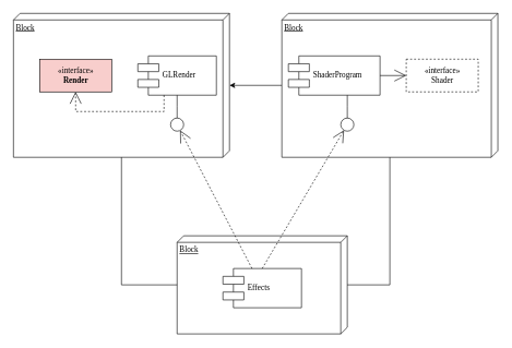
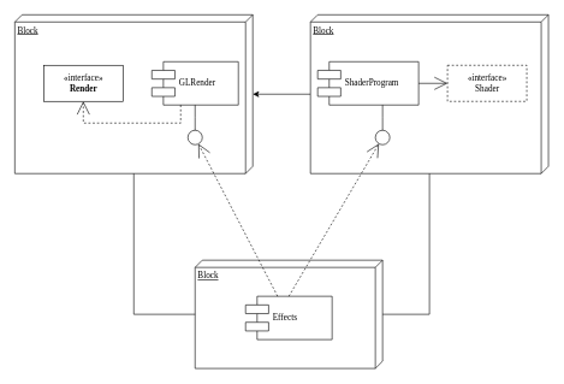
- <mxCell id="6" value="&lt;div&gt;«interface»&lt;b&gt;&lt;br&gt;&lt;/b&gt;&lt;/div&gt;&lt;div&gt;&lt;b&gt;Render&lt;/b&gt;&lt;/div&gt;" style="html=1;rounded=0;shadow=0;comic=0;labelBackgroundColor=none;strokeWidth=1;fontFamily=Verdana;fontSize=12;align=center;fillColor=#f8cecc;" parent="1" vertex="1"><mxGeometry x="60" y="90" width="110" height="50" as="geometry" /></mxCell>
+ <mxCell id="6" value="&lt;div&gt;«interface»&lt;b&gt;&lt;br&gt;&lt;/b&gt;&lt;/div&gt;&lt;div&gt;&lt;b&gt;Render&lt;/b&gt;&lt;/div&gt;" style="html=1;rounded=0;shadow=0;comic=0;labelBackgroundColor=none;strokeWidth=1;fontFamily=Verdana;fontSize=12;align=center;" parent="1" vertex="1"><mxGeometry x="60" y="90" width="110" height="50" as="geometry" /></mxCell>
